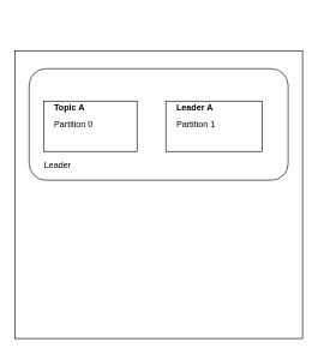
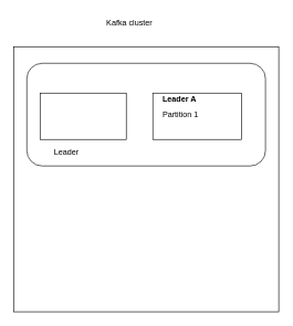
+ <mxCell id="9" value="Kafka cluster" style="text;html=1;strokeColor=none;fillColor=none;align=center;verticalAlign=middle;whiteSpace=wrap;rounded=0;fontSize=12;" vertex="1" parent="1"><mxGeometry x="150" y="20" width="90" height="30" as="geometry" /></mxCell>
- <mxCell id="6" value="&lt;h1 style=&quot;font-size: 12px&quot;&gt;Topic A&lt;/h1&gt;&lt;div&gt;Partition 0&lt;/div&gt;" style="text;html=1;strokeColor=none;fillColor=none;spacing=5;spacingTop=-20;whiteSpace=wrap;overflow=hidden;rounded=0;fontSize=12;" vertex="1" parent="1"><mxGeometry x="70" y="145" width="80" height="60" as="geometry" /></mxCell>
- <mxCell id="8" value="Leader" style="text;html=1;strokeColor=none;fillColor=none;align=center;verticalAlign=middle;whiteSpace=wrap;rounded=0;fontSize=12;" vertex="1" parent="1"><mxGeometry x="60" y="220" width="40" height="20" as="geometry" /></mxCell>
+ <mxCell id="8" value="Leader" style="text;html=1;strokeColor=none;fillColor=none;align=center;verticalAlign=middle;whiteSpace=wrap;rounded=0;fontSize=12;" vertex="1" parent="1"><mxGeometry x="80" y="220" width="40" height="20" as="geometry" /></mxCell>
